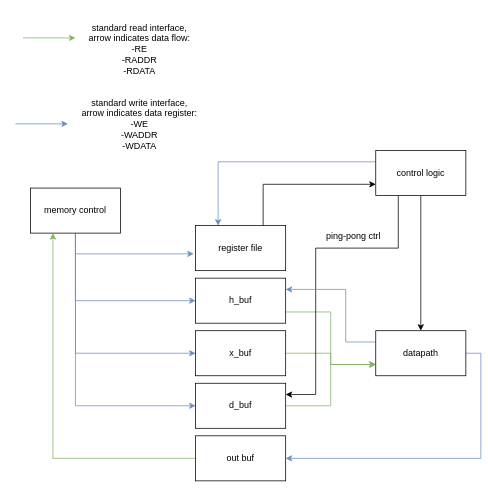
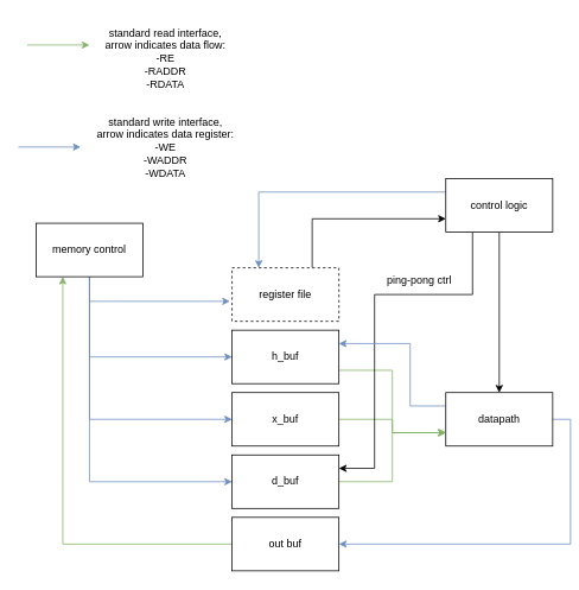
- <mxCell id="8" value="register file" style="rounded=0;whiteSpace=wrap;html=1;" parent="1" vertex="1"><mxGeometry x="260" y="300" width="120" height="60" as="geometry" /></mxCell>
+ <mxCell id="8" value="register file" style="rounded=0;whiteSpace=wrap;html=1;dashed=1;" parent="1" vertex="1"><mxGeometry x="260" y="300" width="120" height="60" as="geometry" /></mxCell>
